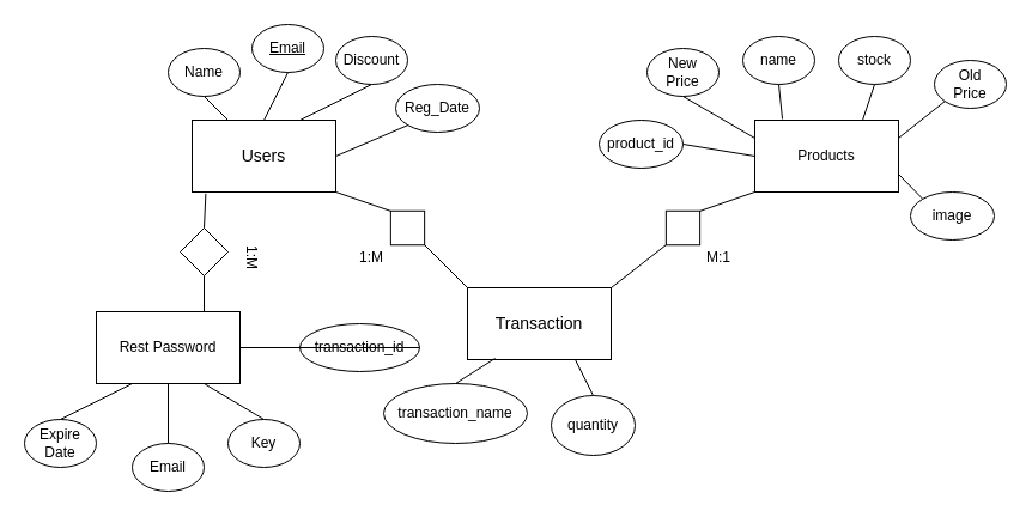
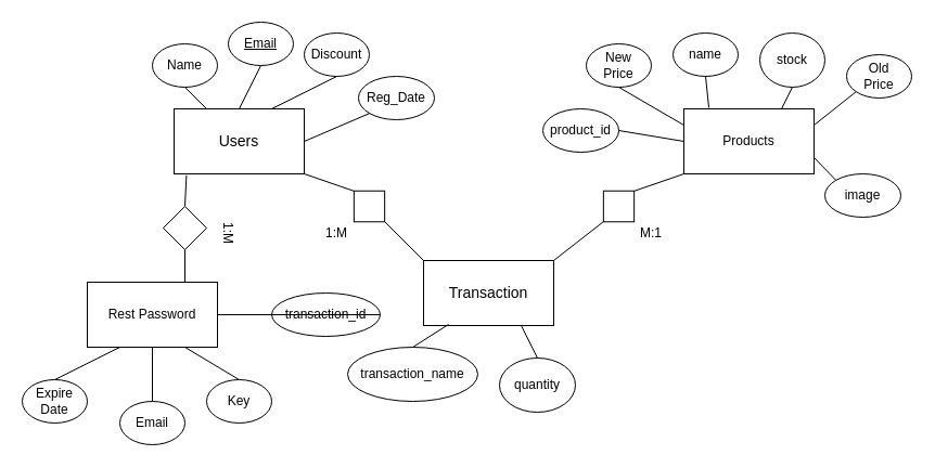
- <mxCell id="9" value="stock" style="ellipse;whiteSpace=wrap;html=1;" parent="1" vertex="1"><mxGeometry x="700" y="30" width="60" height="40" as="geometry" /></mxCell>
+ <mxCell id="9" value="stock" style="ellipse;whiteSpace=wrap;html=1;" parent="1" vertex="1"><mxGeometry x="700" y="30" width="60" height="50" as="geometry" /></mxCell>
